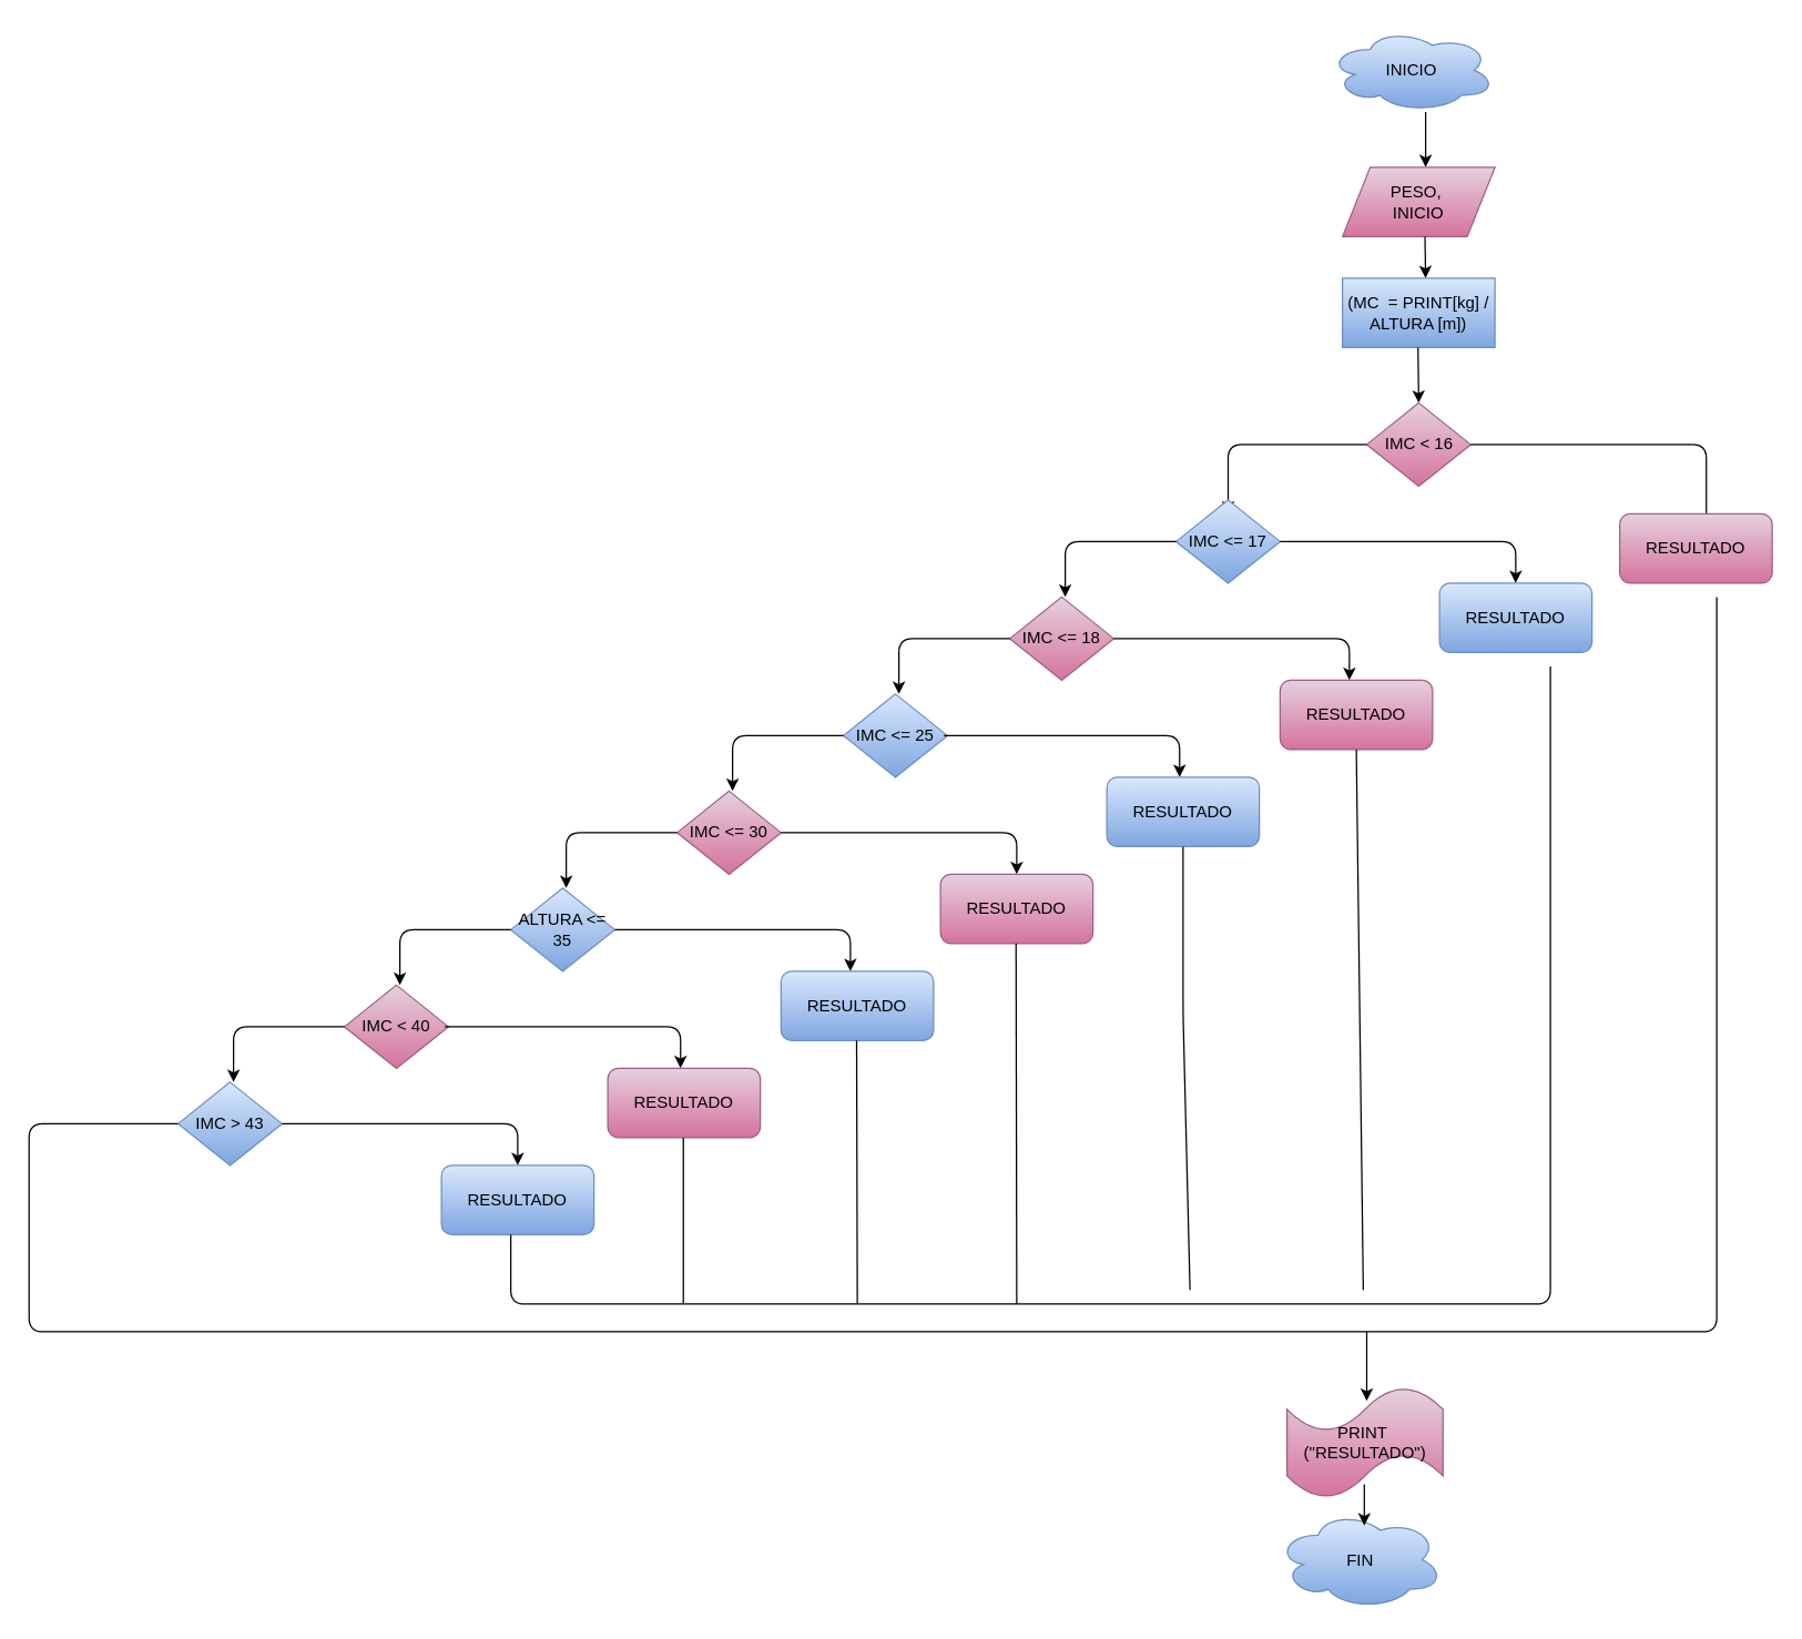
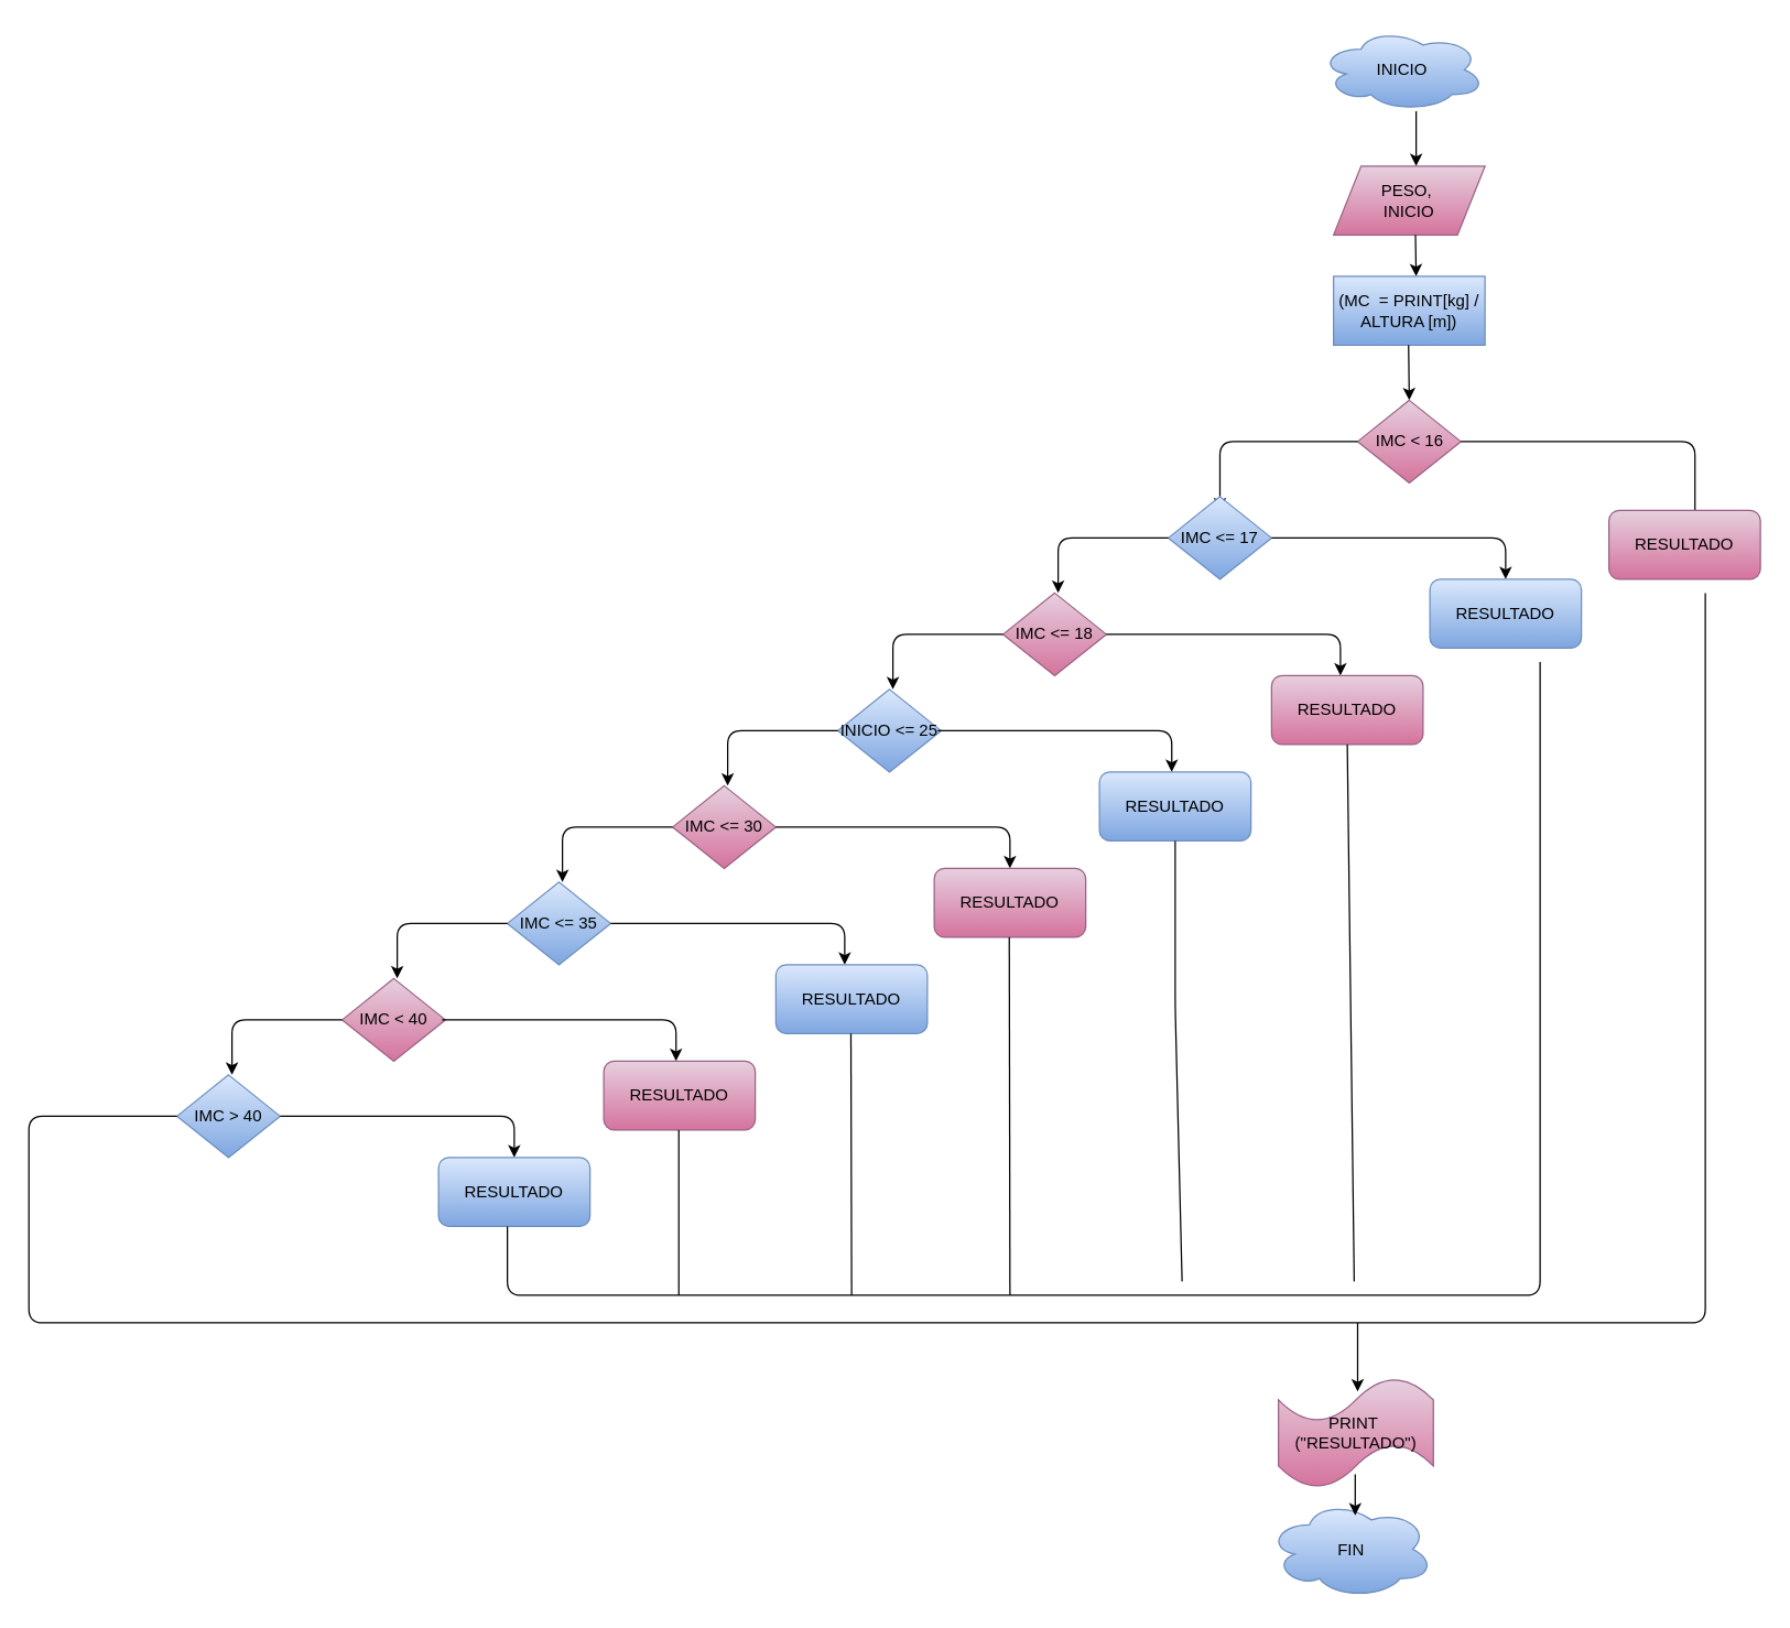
- <mxCell id="19" value="IMC &amp;lt;= 25" style="rhombus;whiteSpace=wrap;html=1;fillColor=#dae8fc;gradientColor=#7ea6e0;strokeColor=#6c8ebf;" vertex="1" parent="1"><mxGeometry x="608" y="500" width="75" height="60" as="geometry" /></mxCell>
+ <mxCell id="19" value="INICIO &amp;lt;= 25" style="rhombus;whiteSpace=wrap;html=1;fillColor=#dae8fc;gradientColor=#7ea6e0;strokeColor=#6c8ebf;" vertex="1" parent="1"><mxGeometry x="608" y="500" width="75" height="60" as="geometry" /></mxCell>
- <mxCell id="27" value="ALTURA &amp;lt;= 35" style="rhombus;whiteSpace=wrap;html=1;fillColor=#dae8fc;gradientColor=#7ea6e0;strokeColor=#6c8ebf;" vertex="1" parent="1"><mxGeometry x="368" y="640" width="75" height="60" as="geometry" /></mxCell>
+ <mxCell id="27" value="IMC &amp;lt;= 35" style="rhombus;whiteSpace=wrap;html=1;fillColor=#dae8fc;gradientColor=#7ea6e0;strokeColor=#6c8ebf;" vertex="1" parent="1"><mxGeometry x="368" y="640" width="75" height="60" as="geometry" /></mxCell>
- <mxCell id="35" value="IMC &amp;gt; 43" style="rhombus;whiteSpace=wrap;html=1;fillColor=#dae8fc;gradientColor=#7ea6e0;strokeColor=#6c8ebf;" vertex="1" parent="1"><mxGeometry x="128" y="780" width="75" height="60" as="geometry" /></mxCell>
+ <mxCell id="35" value="IMC &amp;gt; 40" style="rhombus;whiteSpace=wrap;html=1;fillColor=#dae8fc;gradientColor=#7ea6e0;strokeColor=#6c8ebf;" vertex="1" parent="1"><mxGeometry x="128" y="780" width="75" height="60" as="geometry" /></mxCell>
